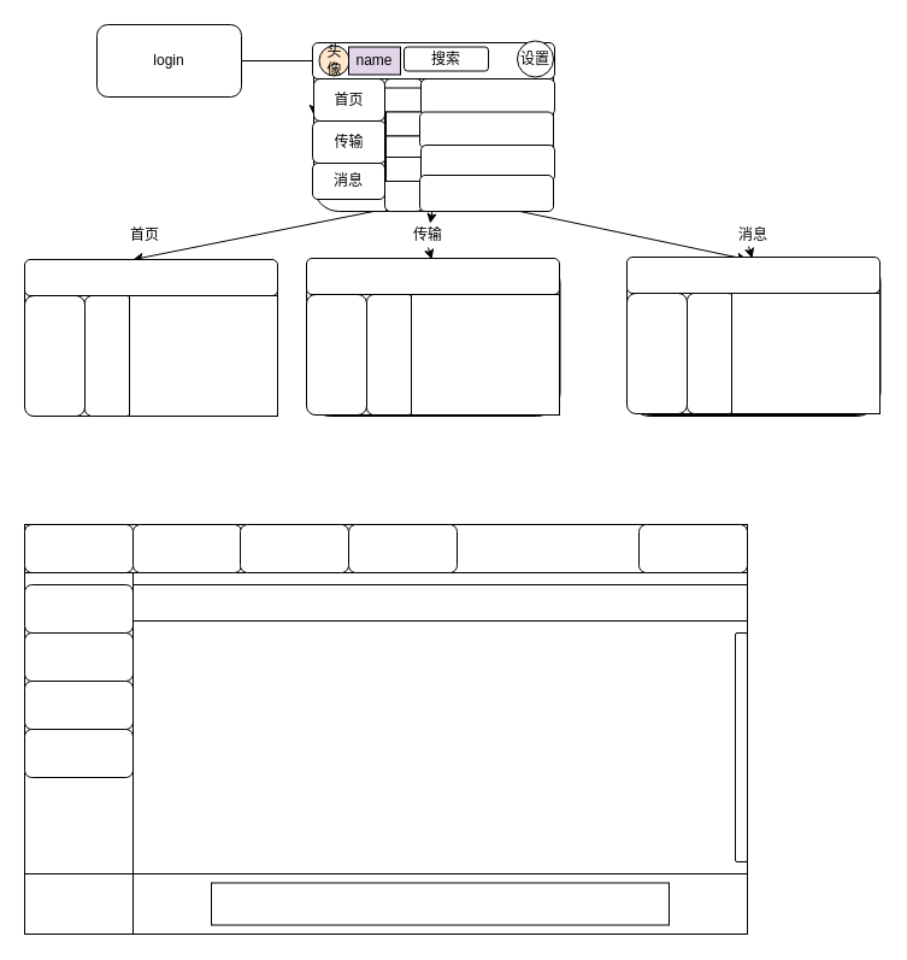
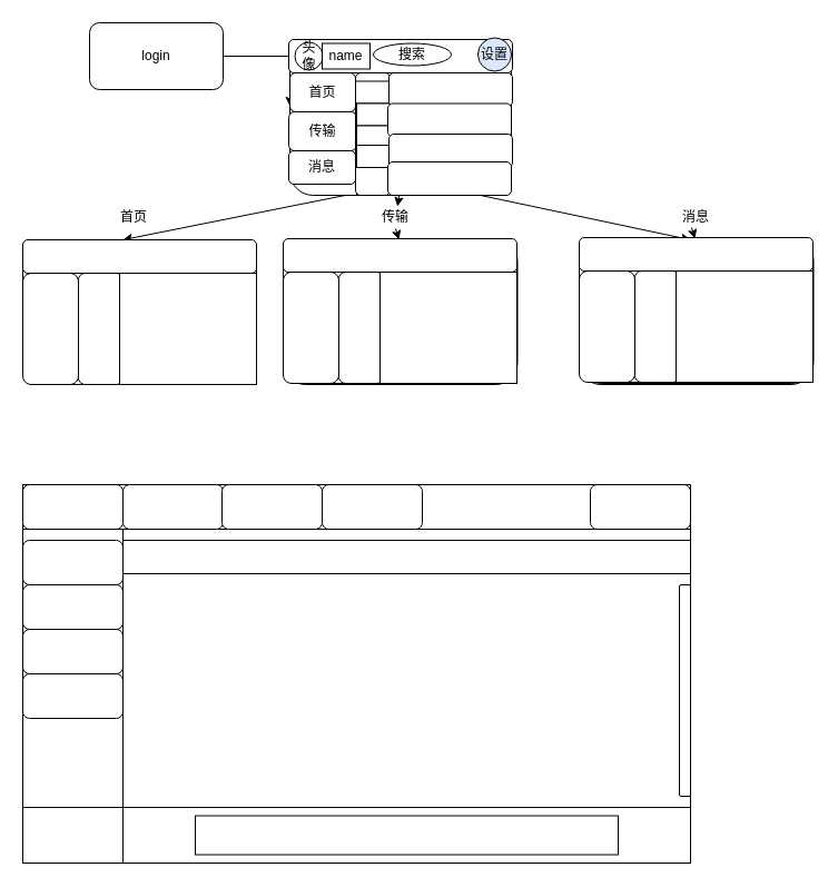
- <mxCell id="22" value="搜索" style="rounded=1;whiteSpace=wrap;html=1;" parent="1" vertex="1"><mxGeometry x="335" y="38.5" width="70" height="20" as="geometry" /></mxCell>
+ <mxCell id="22" value="搜索" style="ellipse;whiteSpace=wrap;html=1;" parent="1" vertex="1"><mxGeometry x="335" y="38.5" width="70" height="20" as="geometry" /></mxCell>
- <mxCell id="23" value="设置" style="ellipse;whiteSpace=wrap;html=1;aspect=fixed;" parent="1" vertex="1"><mxGeometry x="429" y="33.5" width="30" height="30" as="geometry" /></mxCell>
+ <mxCell id="23" value="设置" style="ellipse;whiteSpace=wrap;html=1;aspect=fixed;fillColor=#dae8fc;" parent="1" vertex="1"><mxGeometry x="429" y="33.5" width="30" height="30" as="geometry" /></mxCell>
- <mxCell id="20" value="头像" style="ellipse;whiteSpace=wrap;html=1;aspect=fixed;fillColor=#ffe6cc;" parent="1" vertex="1"><mxGeometry x="264.5" y="37.5" width="25" height="25" as="geometry" /></mxCell>
+ <mxCell id="20" value="头像" style="ellipse;whiteSpace=wrap;html=1;aspect=fixed;" parent="1" vertex="1"><mxGeometry x="264.5" y="37.5" width="25" height="25" as="geometry" /></mxCell>
- <mxCell id="21" value="name" style="rounded=0;whiteSpace=wrap;html=1;fillColor=#e1d5e7;" parent="1" vertex="1"><mxGeometry x="289" y="38.5" width="43" height="23" as="geometry" /></mxCell>
+ <mxCell id="21" value="name" style="rounded=0;whiteSpace=wrap;html=1;" parent="1" vertex="1"><mxGeometry x="289" y="38.5" width="43" height="23" as="geometry" /></mxCell>
